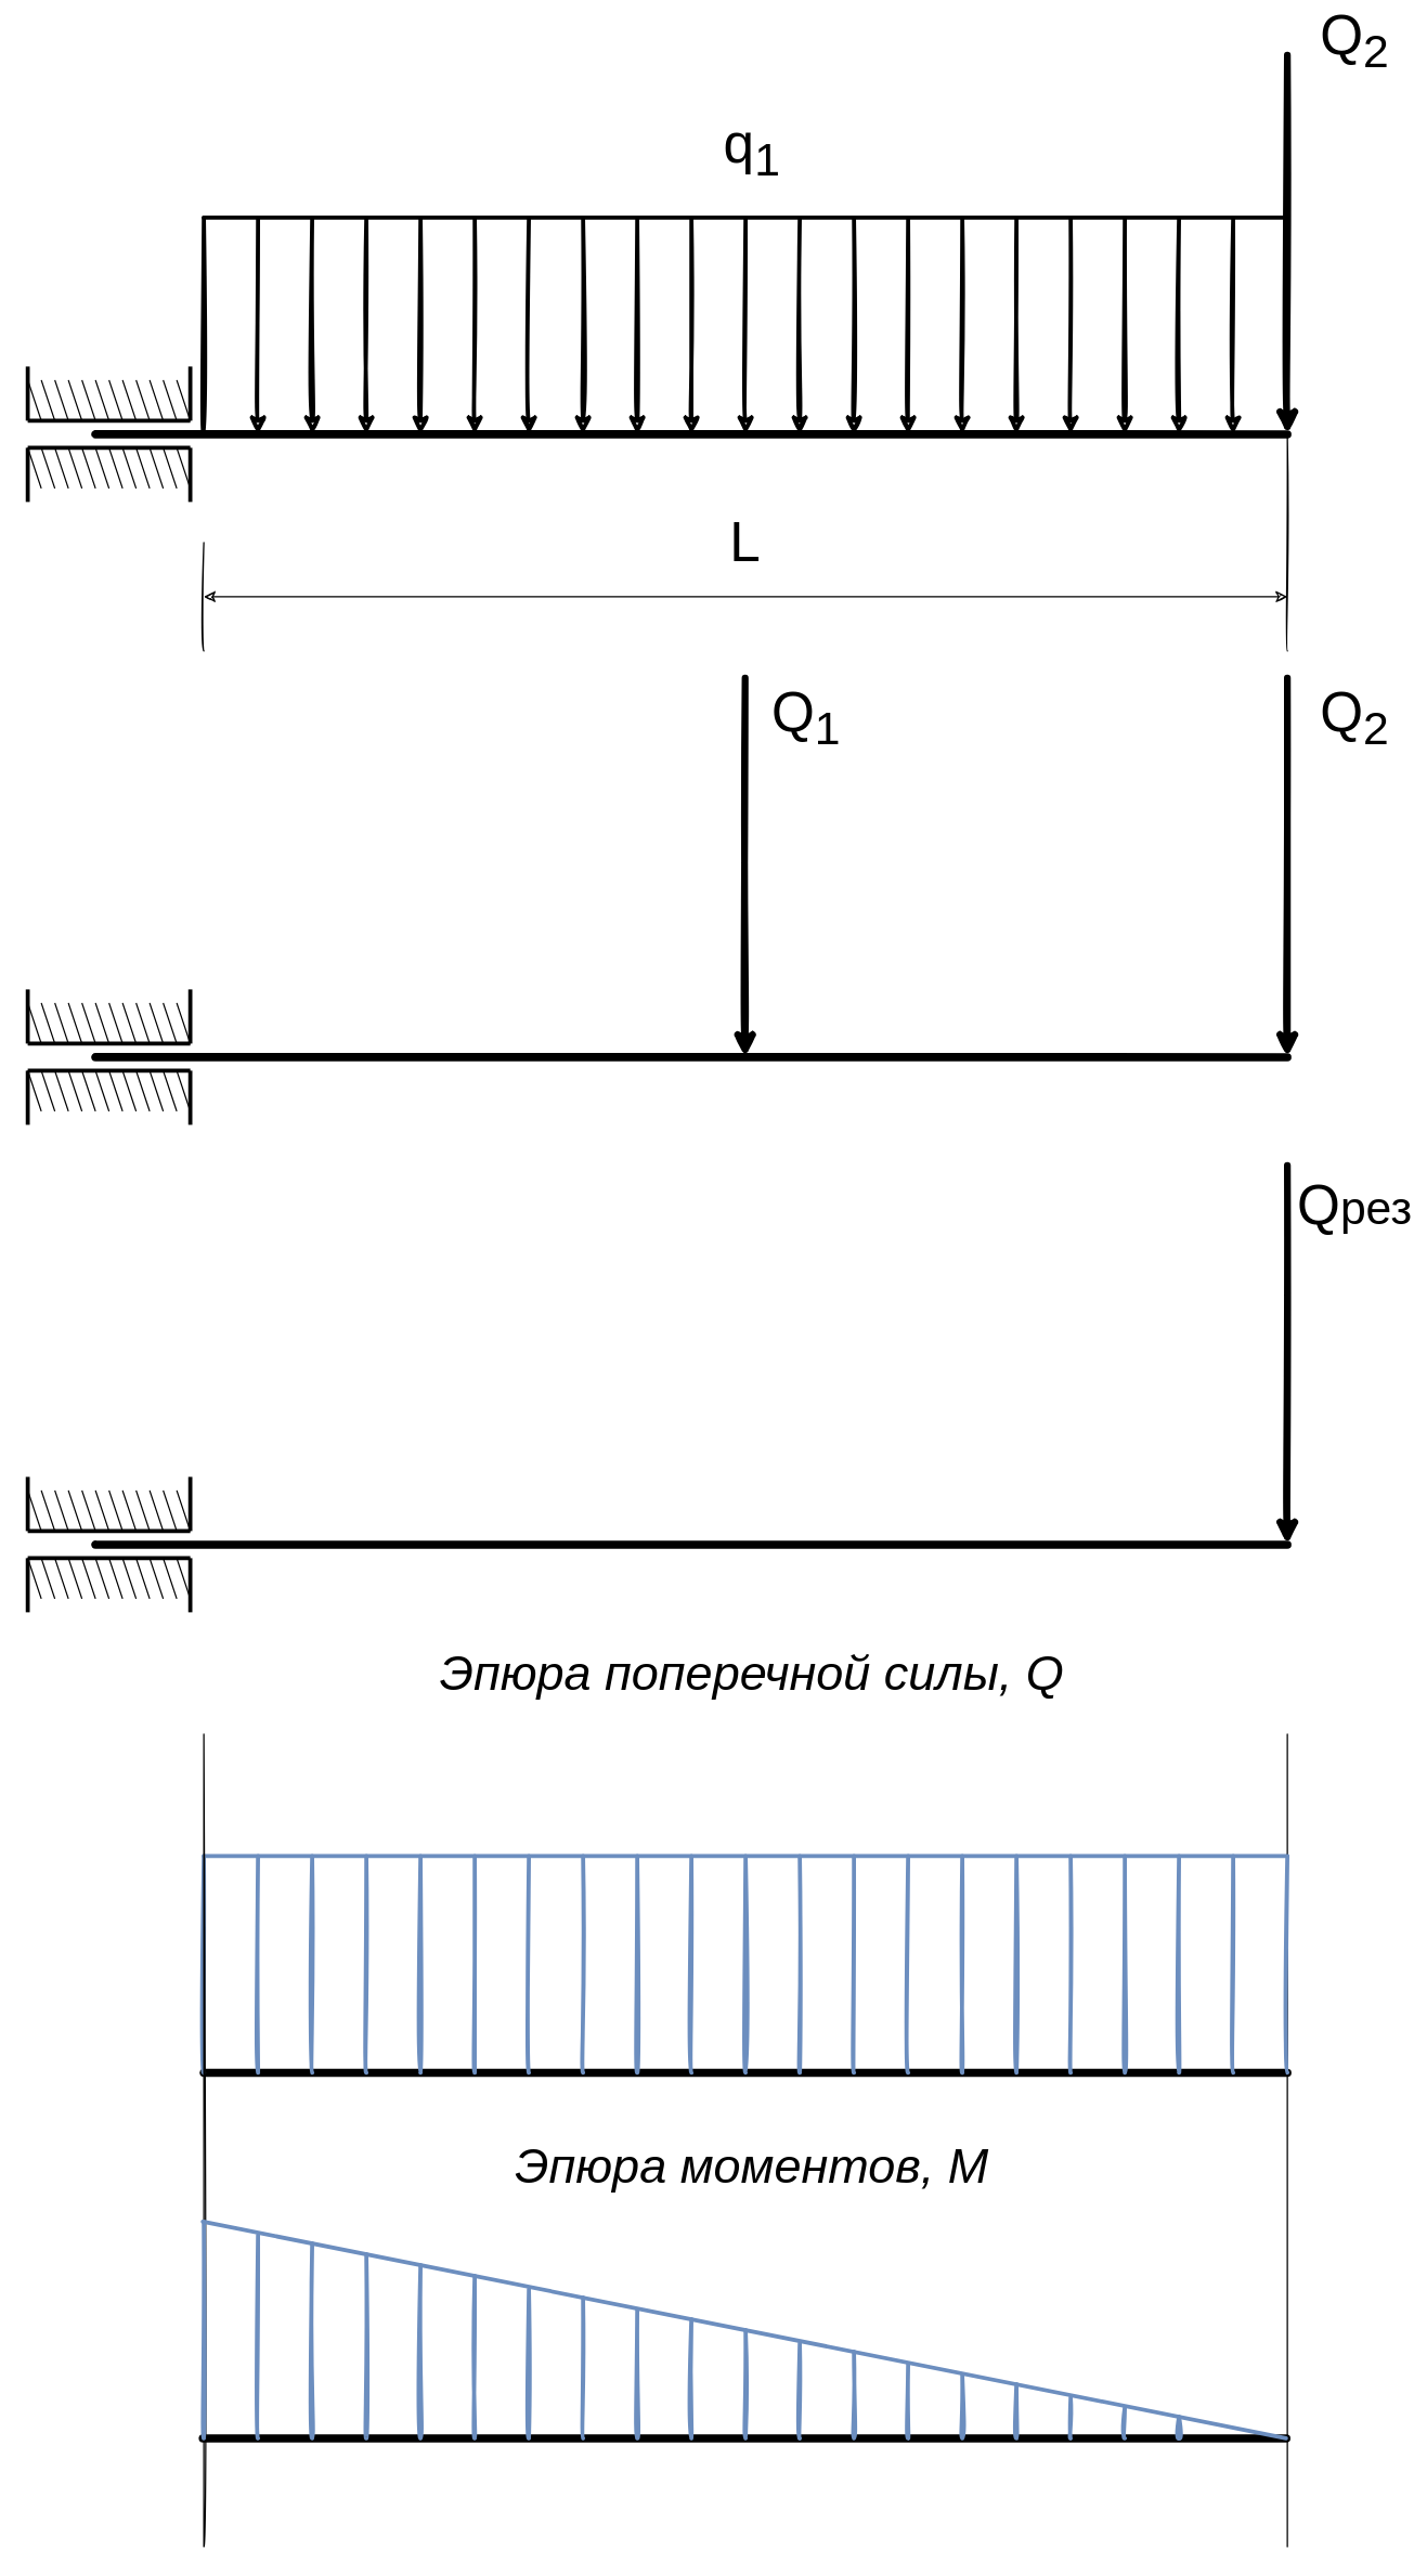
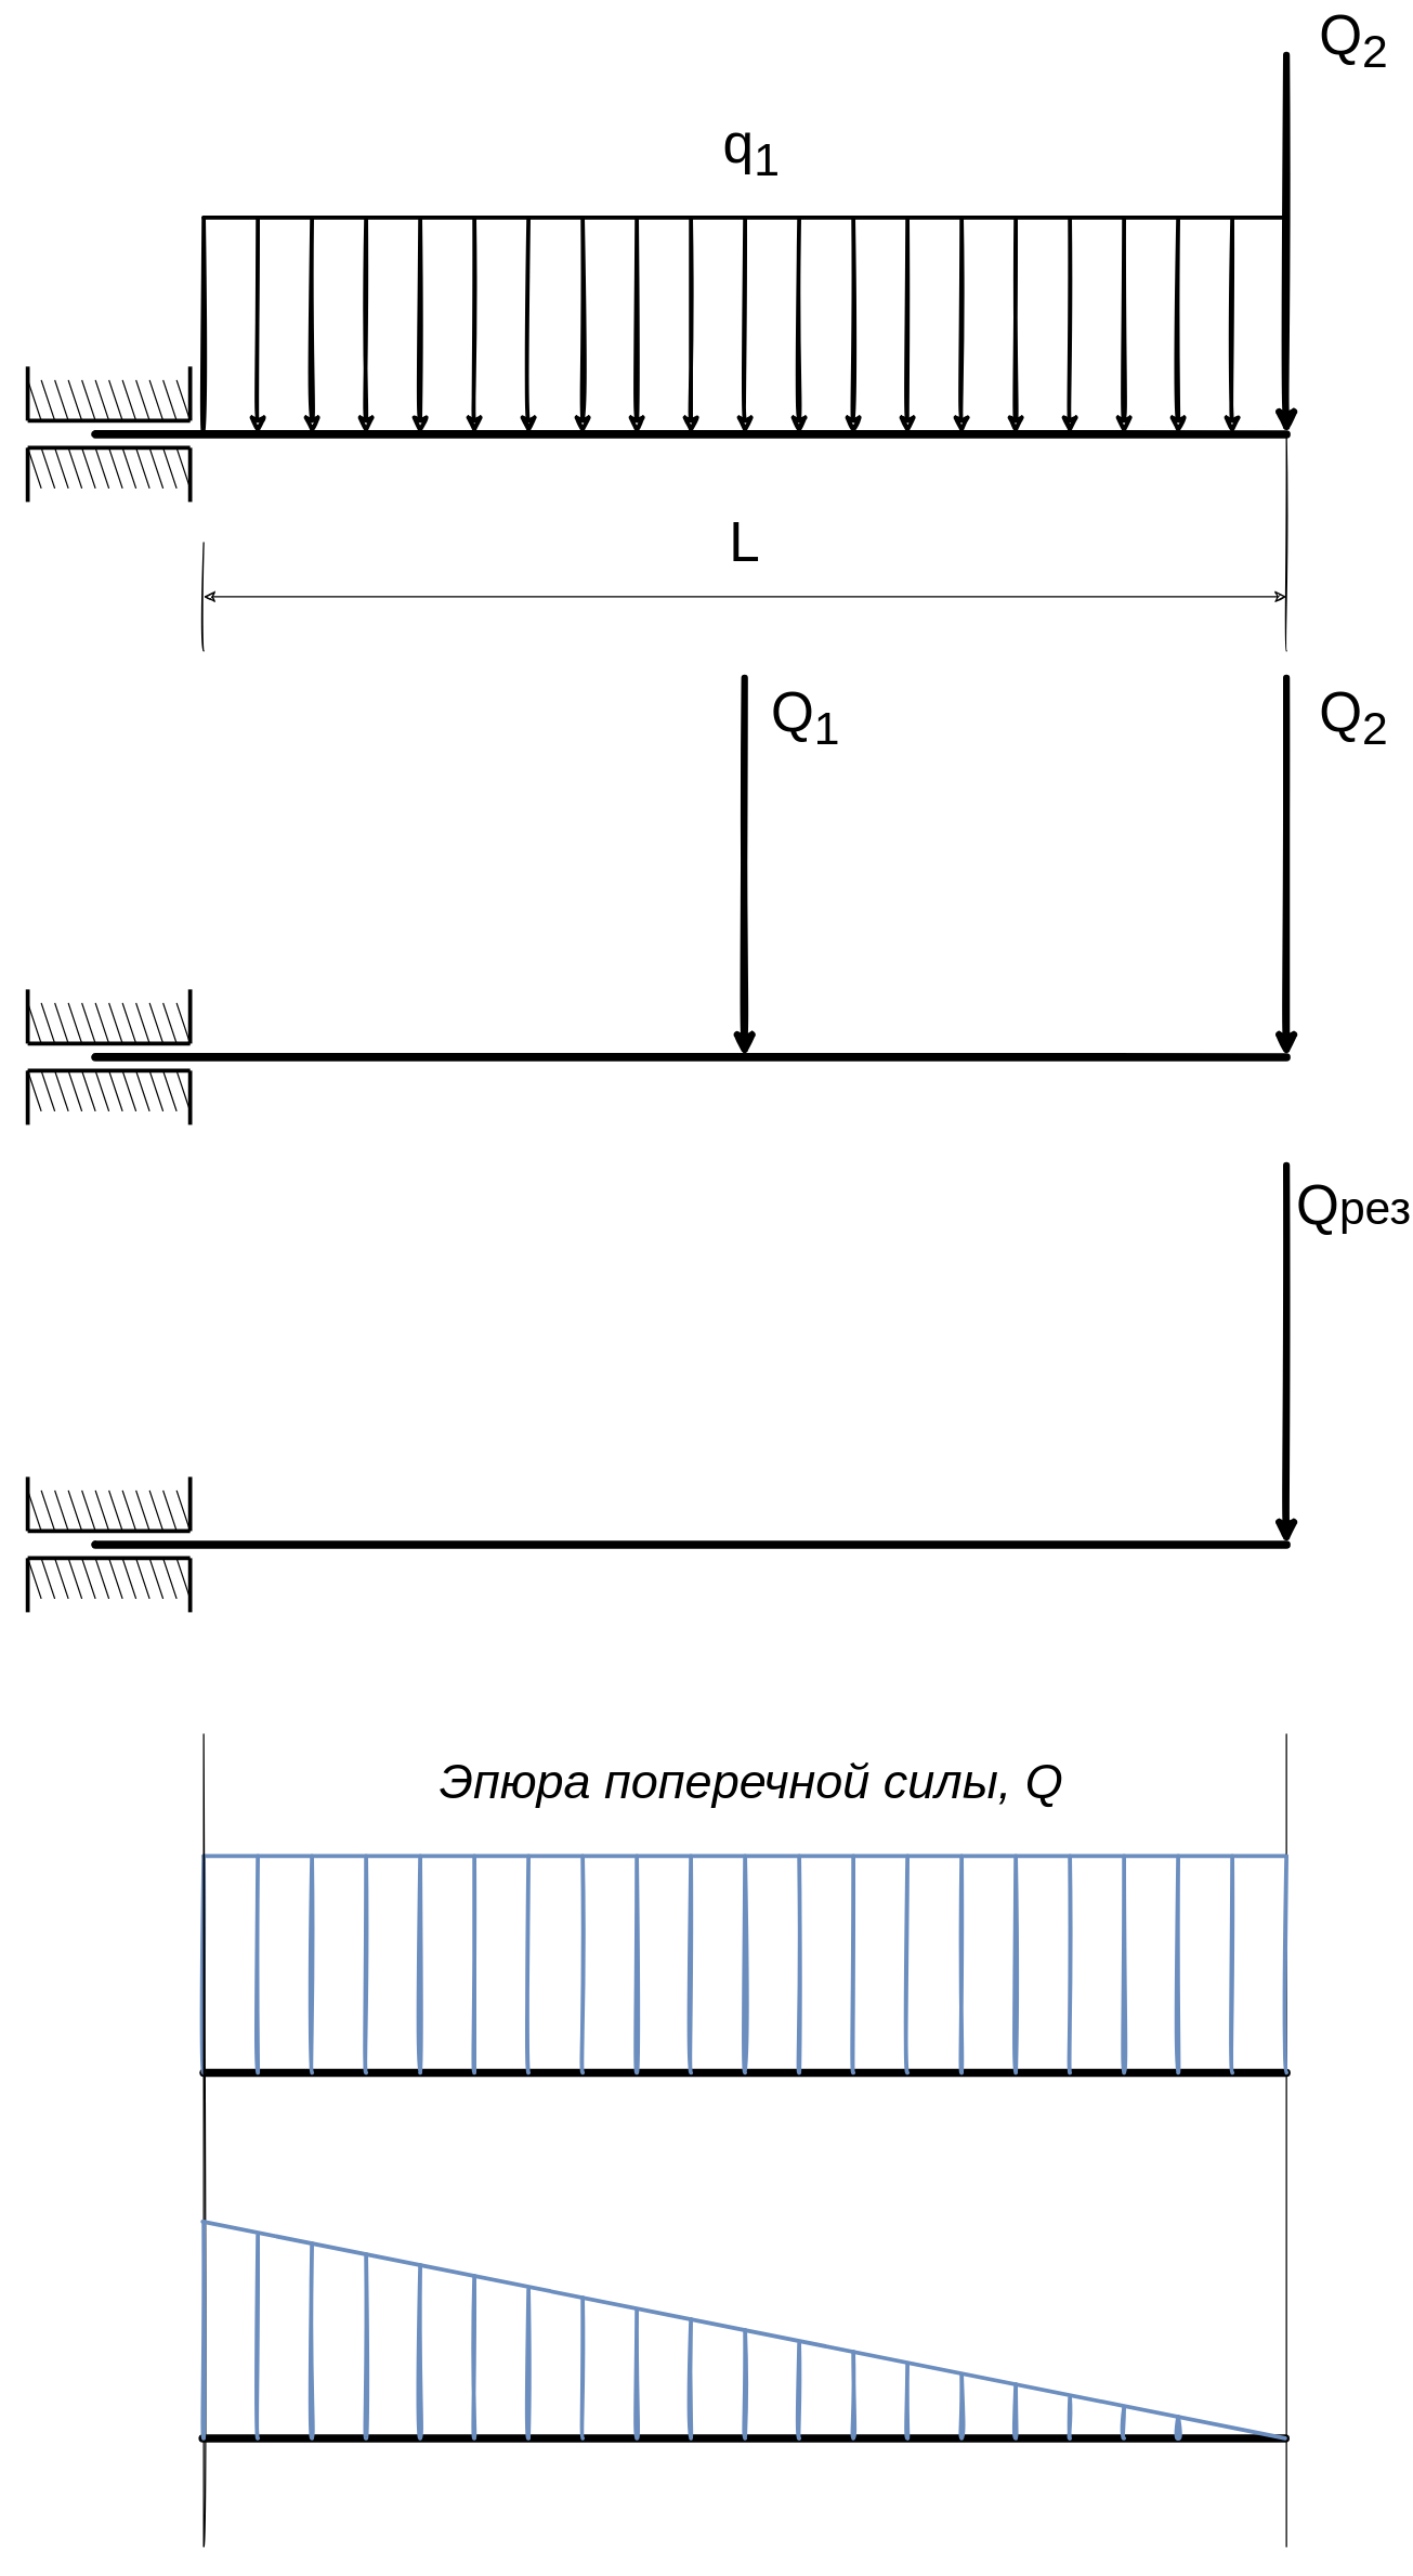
- <mxCell id="61" value="&lt;font style=&quot;font-size: 36px&quot;&gt;&lt;i&gt;Эпюра поперечной силы, Q&lt;/i&gt;&lt;/font&gt;" style="text;html=1;strokeColor=none;fillColor=none;align=center;verticalAlign=middle;whiteSpace=wrap;sketch=1;rounded=1;" parent="1" vertex="1"><mxGeometry x="180" y="1210" width="750" height="50" as="geometry" /></mxCell>
+ <mxCell id="61" value="&lt;font style=&quot;font-size: 36px&quot;&gt;&lt;i&gt;Эпюра поперечной силы, Q&lt;/i&gt;&lt;/font&gt;" style="text;html=1;strokeColor=none;fillColor=none;align=center;verticalAlign=middle;whiteSpace=wrap;sketch=1;rounded=1;" parent="1" vertex="1"><mxGeometry x="180" y="1290" width="750" height="50" as="geometry" /></mxCell>
- <mxCell id="86" value="&lt;font style=&quot;font-size: 36px&quot;&gt;&lt;i&gt;Эпюра моментов, М&lt;/i&gt;&lt;/font&gt;" style="text;html=1;strokeColor=none;fillColor=none;align=center;verticalAlign=middle;whiteSpace=wrap;sketch=1;rounded=1;" parent="1" vertex="1"><mxGeometry x="180" y="1574" width="750" height="50" as="geometry" /></mxCell>
